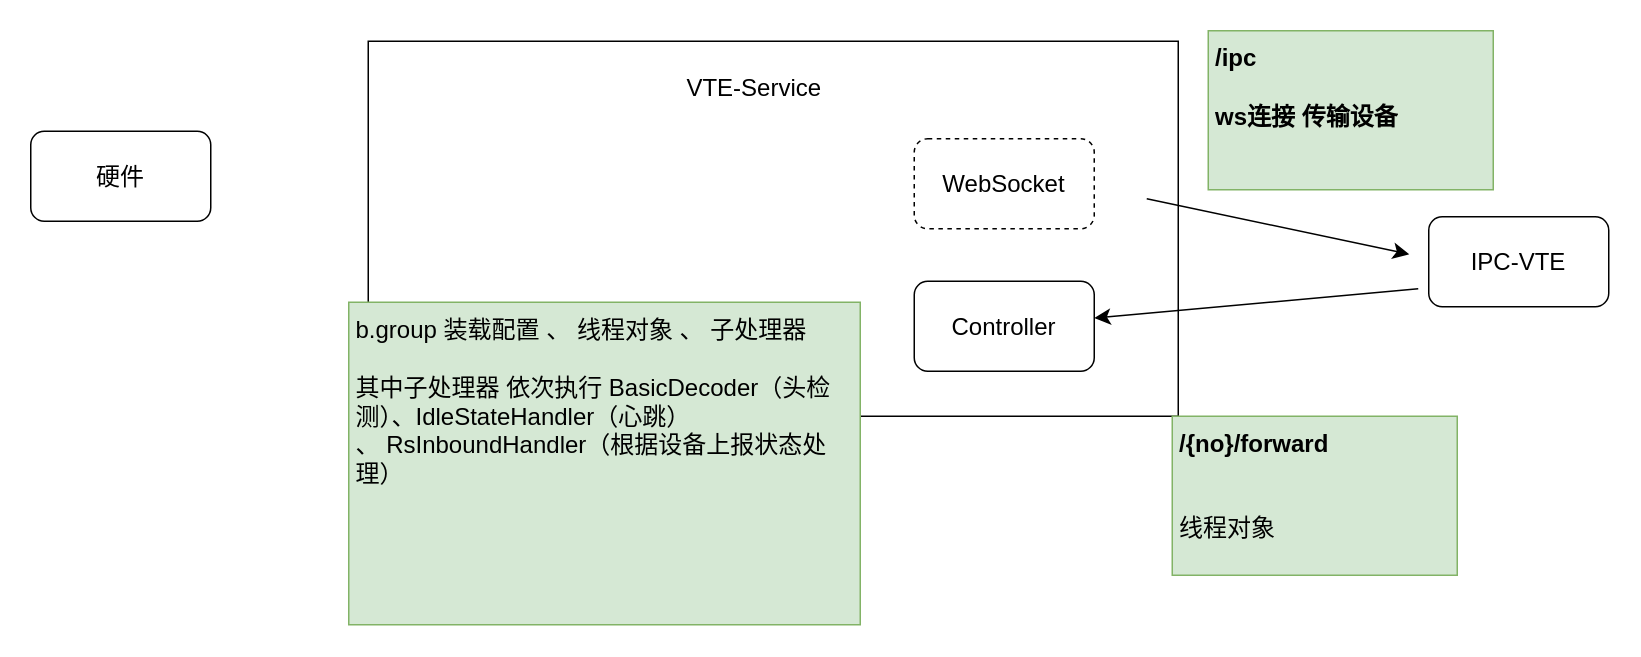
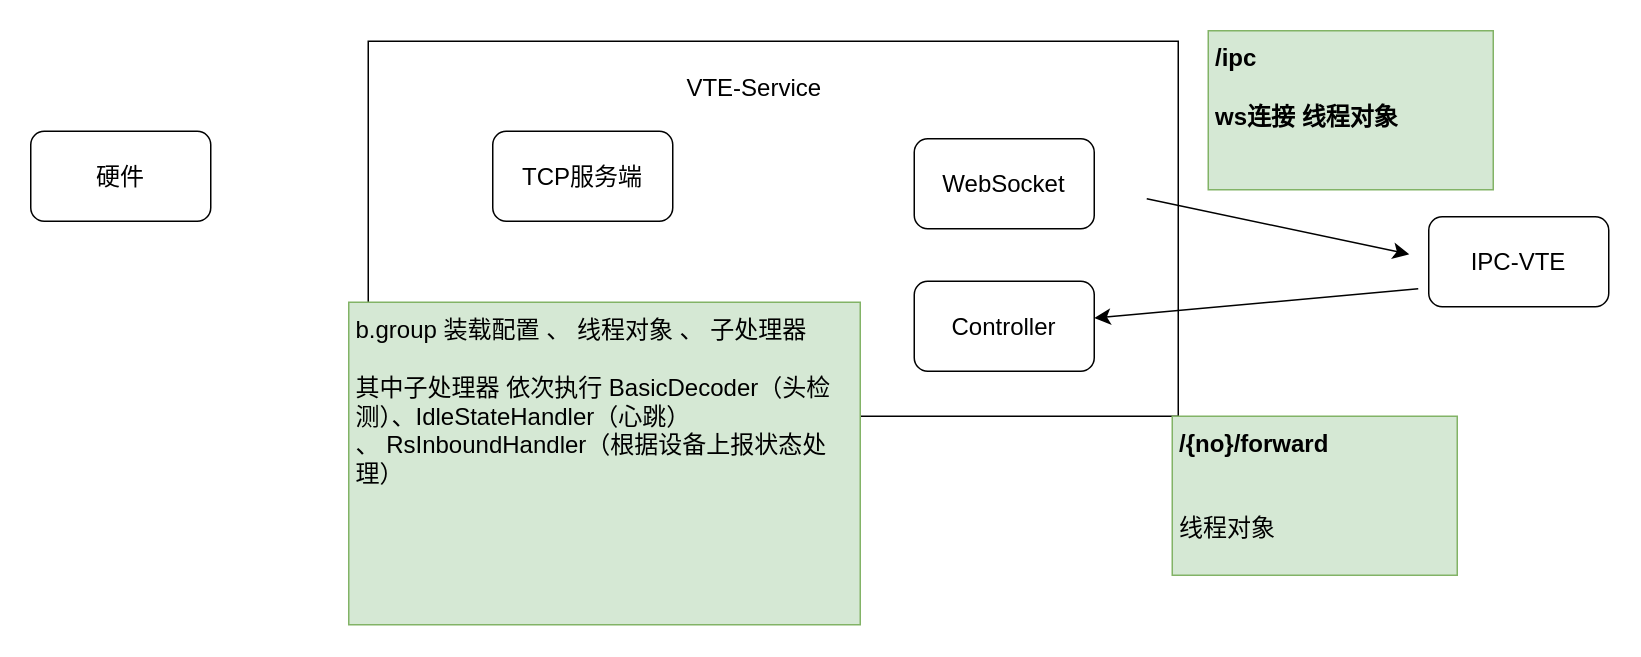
- <mxCell id="12" value="&lt;b&gt;&lt;br&gt;/ipc&lt;br&gt;&lt;br&gt;ws连接 传输设备&lt;br&gt;&lt;/b&gt;" style="text;html=1;strokeColor=#82b366;fillColor=#d5e8d4;spacing=5;spacingTop=-20;whiteSpace=wrap;overflow=hidden;rounded=0;fontSize=16;" vertex="1" parent="1"><mxGeometry x="805" y="20" width="190" height="106" as="geometry" /></mxCell>
+ <mxCell id="12" value="&lt;b&gt;&lt;br&gt;/ipc&lt;br&gt;&lt;br&gt;ws连接 线程对象&lt;br&gt;&lt;/b&gt;" style="text;html=1;strokeColor=#82b366;fillColor=#d5e8d4;spacing=5;spacingTop=-20;whiteSpace=wrap;overflow=hidden;rounded=0;fontSize=16;" vertex="1" parent="1"><mxGeometry x="805" y="20" width="190" height="106" as="geometry" /></mxCell>
+ <mxCell id="3" value="TCP服务端" style="rounded=1;whiteSpace=wrap;html=1;fontSize=16;" vertex="1" parent="1"><mxGeometry x="328" y="87" width="120" height="60" as="geometry" /></mxCell>
- <mxCell id="5" value="WebSocket" style="rounded=1;whiteSpace=wrap;html=1;fontSize=16;dashed=1;" vertex="1" parent="1"><mxGeometry x="609" y="92" width="120" height="60" as="geometry" /></mxCell>
+ <mxCell id="5" value="WebSocket" style="rounded=1;whiteSpace=wrap;html=1;fontSize=16;" vertex="1" parent="1"><mxGeometry x="609" y="92" width="120" height="60" as="geometry" /></mxCell>
